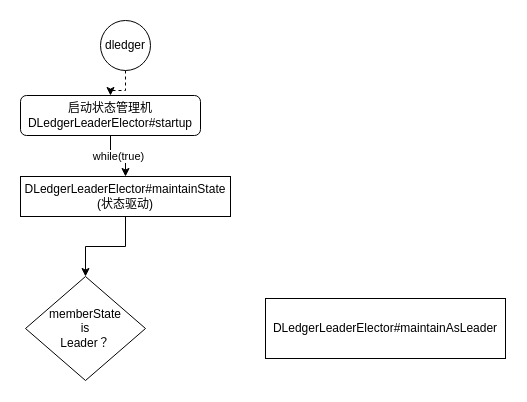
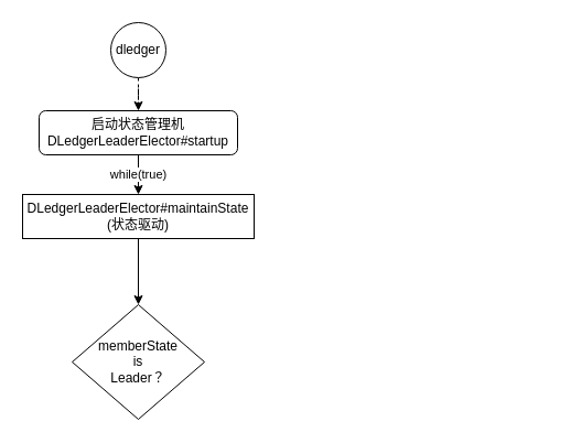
- <mxCell id="3" value="启动状态管理机&lt;br&gt;DLedgerLeaderElector#startup" style="rounded=1;whiteSpace=wrap;html=1;fontSize=12;glass=0;strokeWidth=1;shadow=0;" vertex="1" parent="1"><mxGeometry x="20" y="95" width="180" height="40" as="geometry" /></mxCell>
+ <mxCell id="3" value="启动状态管理机&lt;br&gt;DLedgerLeaderElector#startup" style="rounded=1;whiteSpace=wrap;html=1;fontSize=12;glass=0;strokeWidth=1;shadow=0;" vertex="1" parent="1"><mxGeometry x="35" y="100" width="180" height="40" as="geometry" /></mxCell>
- <mxCell id="8" value="memberState&lt;br&gt;is&lt;br&gt;Leader？" style="rhombus;whiteSpace=wrap;html=1;rounded=0;" vertex="1" parent="1"><mxGeometry x="25" y="276" width="120" height="104" as="geometry" /></mxCell>
+ <mxCell id="8" value="memberState&lt;br&gt;is&lt;br&gt;Leader？" style="rhombus;whiteSpace=wrap;html=1;rounded=0;" vertex="1" parent="1"><mxGeometry x="65" y="276" width="120" height="104" as="geometry" /></mxCell>
- <mxCell id="9" value="DLedgerLeaderElector#maintainAsLeader" style="whiteSpace=wrap;html=1;rounded=0;" vertex="1" parent="1"><mxGeometry x="265" y="298" width="240" height="60" as="geometry" /></mxCell>
